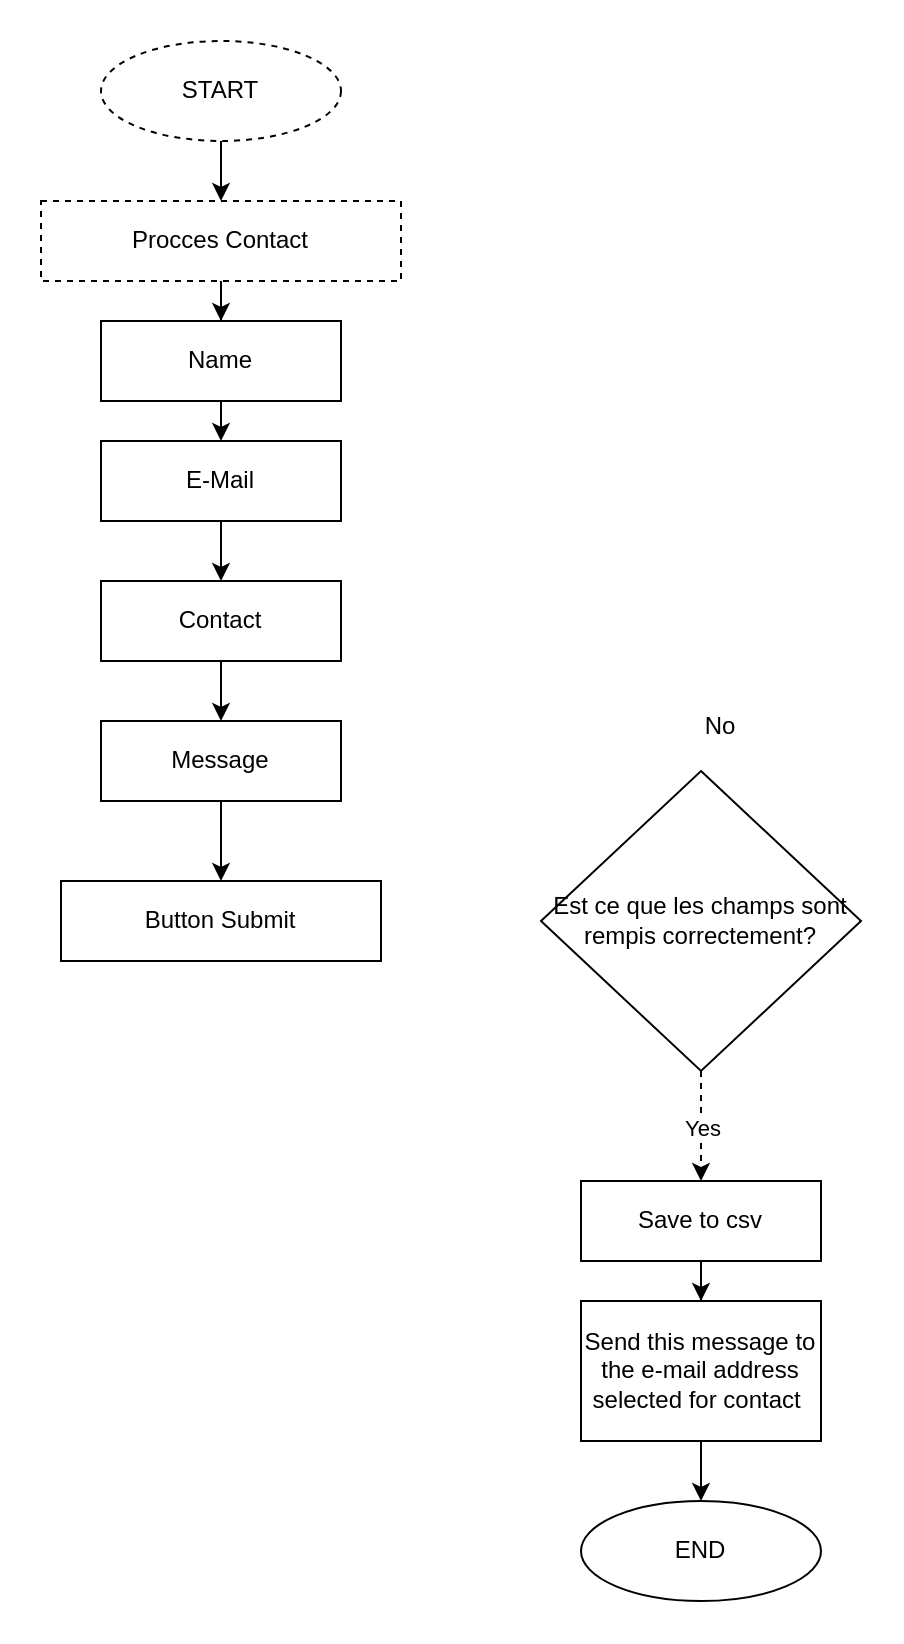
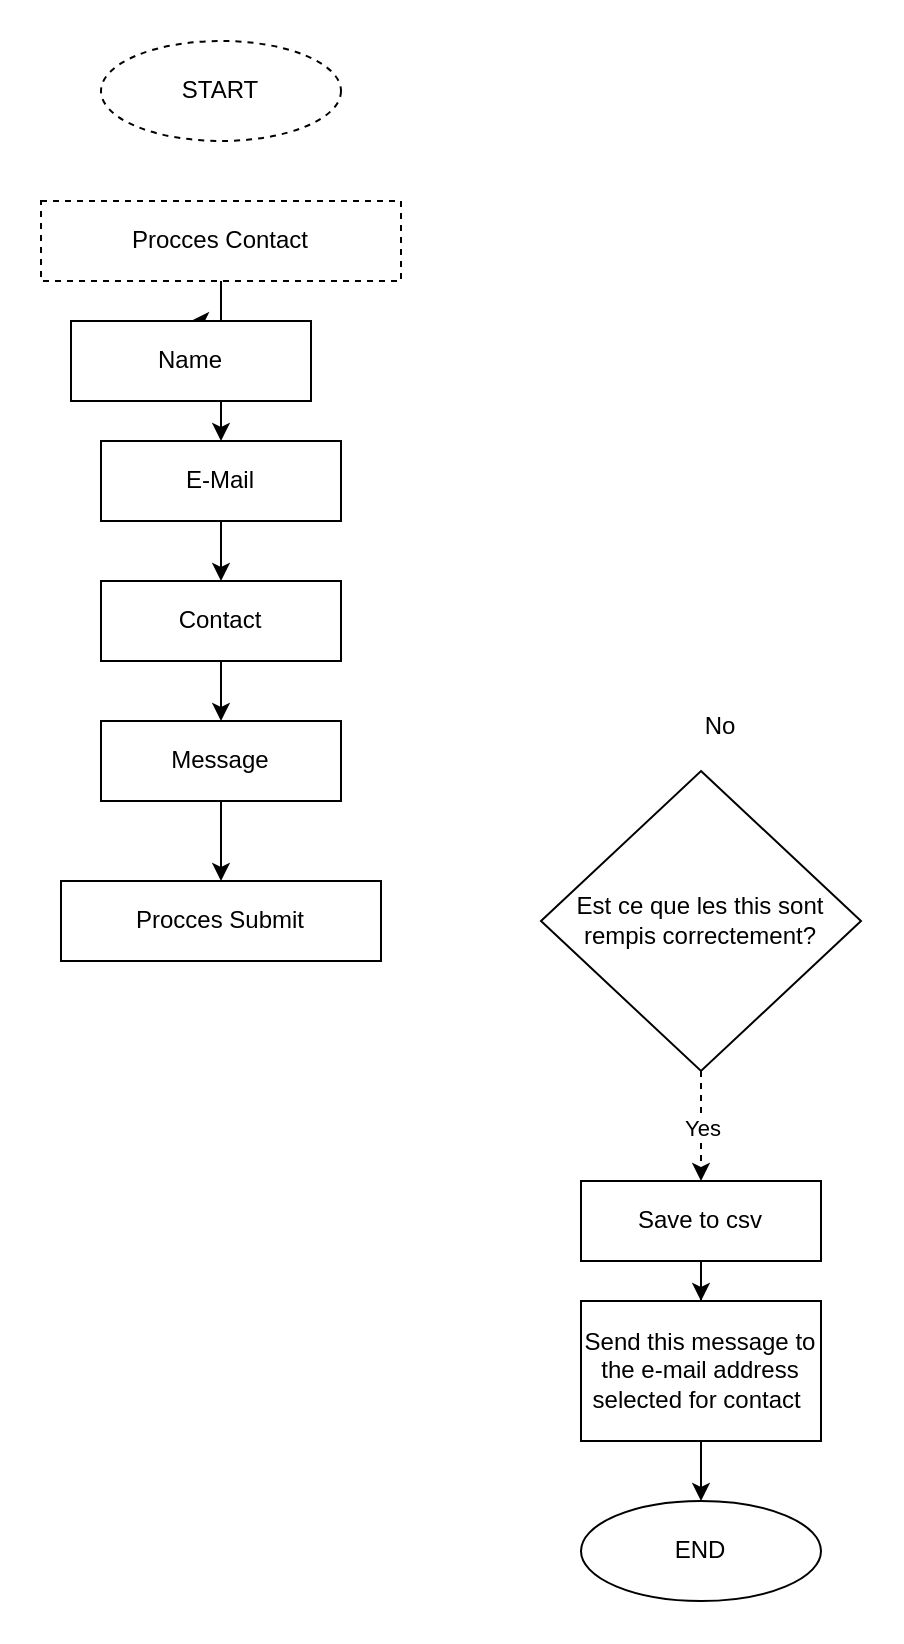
- <mxCell id="2" style="edgeStyle=orthogonalEdgeStyle;rounded=0;orthogonalLoop=1;jettySize=auto;html=1;exitX=0.5;exitY=1;exitDx=0;exitDy=0;" edge="1" parent="1" source="3" target="5"><mxGeometry relative="1" as="geometry"><mxPoint x="110" y="140" as="targetPoint" /></mxGeometry></mxCell>
- <mxCell id="7" value="Name" style="rounded=0;whiteSpace=wrap;html=1;" vertex="1" parent="1"><mxGeometry x="50" y="160" width="120" height="40" as="geometry" /></mxCell>
+ <mxCell id="7" value="Name" style="rounded=0;whiteSpace=wrap;html=1;" vertex="1" parent="1"><mxGeometry x="35" y="160" width="120" height="40" as="geometry" /></mxCell>
- <mxCell id="14" value="Button Submit" style="rounded=0;whiteSpace=wrap;html=1;" vertex="1" parent="1"><mxGeometry x="30" y="440" width="160" height="40" as="geometry" /></mxCell>
+ <mxCell id="14" value="Procces Submit" style="rounded=0;whiteSpace=wrap;html=1;" vertex="1" parent="1"><mxGeometry x="30" y="440" width="160" height="40" as="geometry" /></mxCell>
- <mxCell id="15" value="Est ce que les champs sont rempis correctement?" style="rhombus;whiteSpace=wrap;html=1;" vertex="1" parent="1"><mxGeometry x="270" y="385" width="160" height="150" as="geometry" /></mxCell>
+ <mxCell id="15" value="Est ce que les this sont rempis correctement?" style="rhombus;whiteSpace=wrap;html=1;" vertex="1" parent="1"><mxGeometry x="270" y="385" width="160" height="150" as="geometry" /></mxCell>
